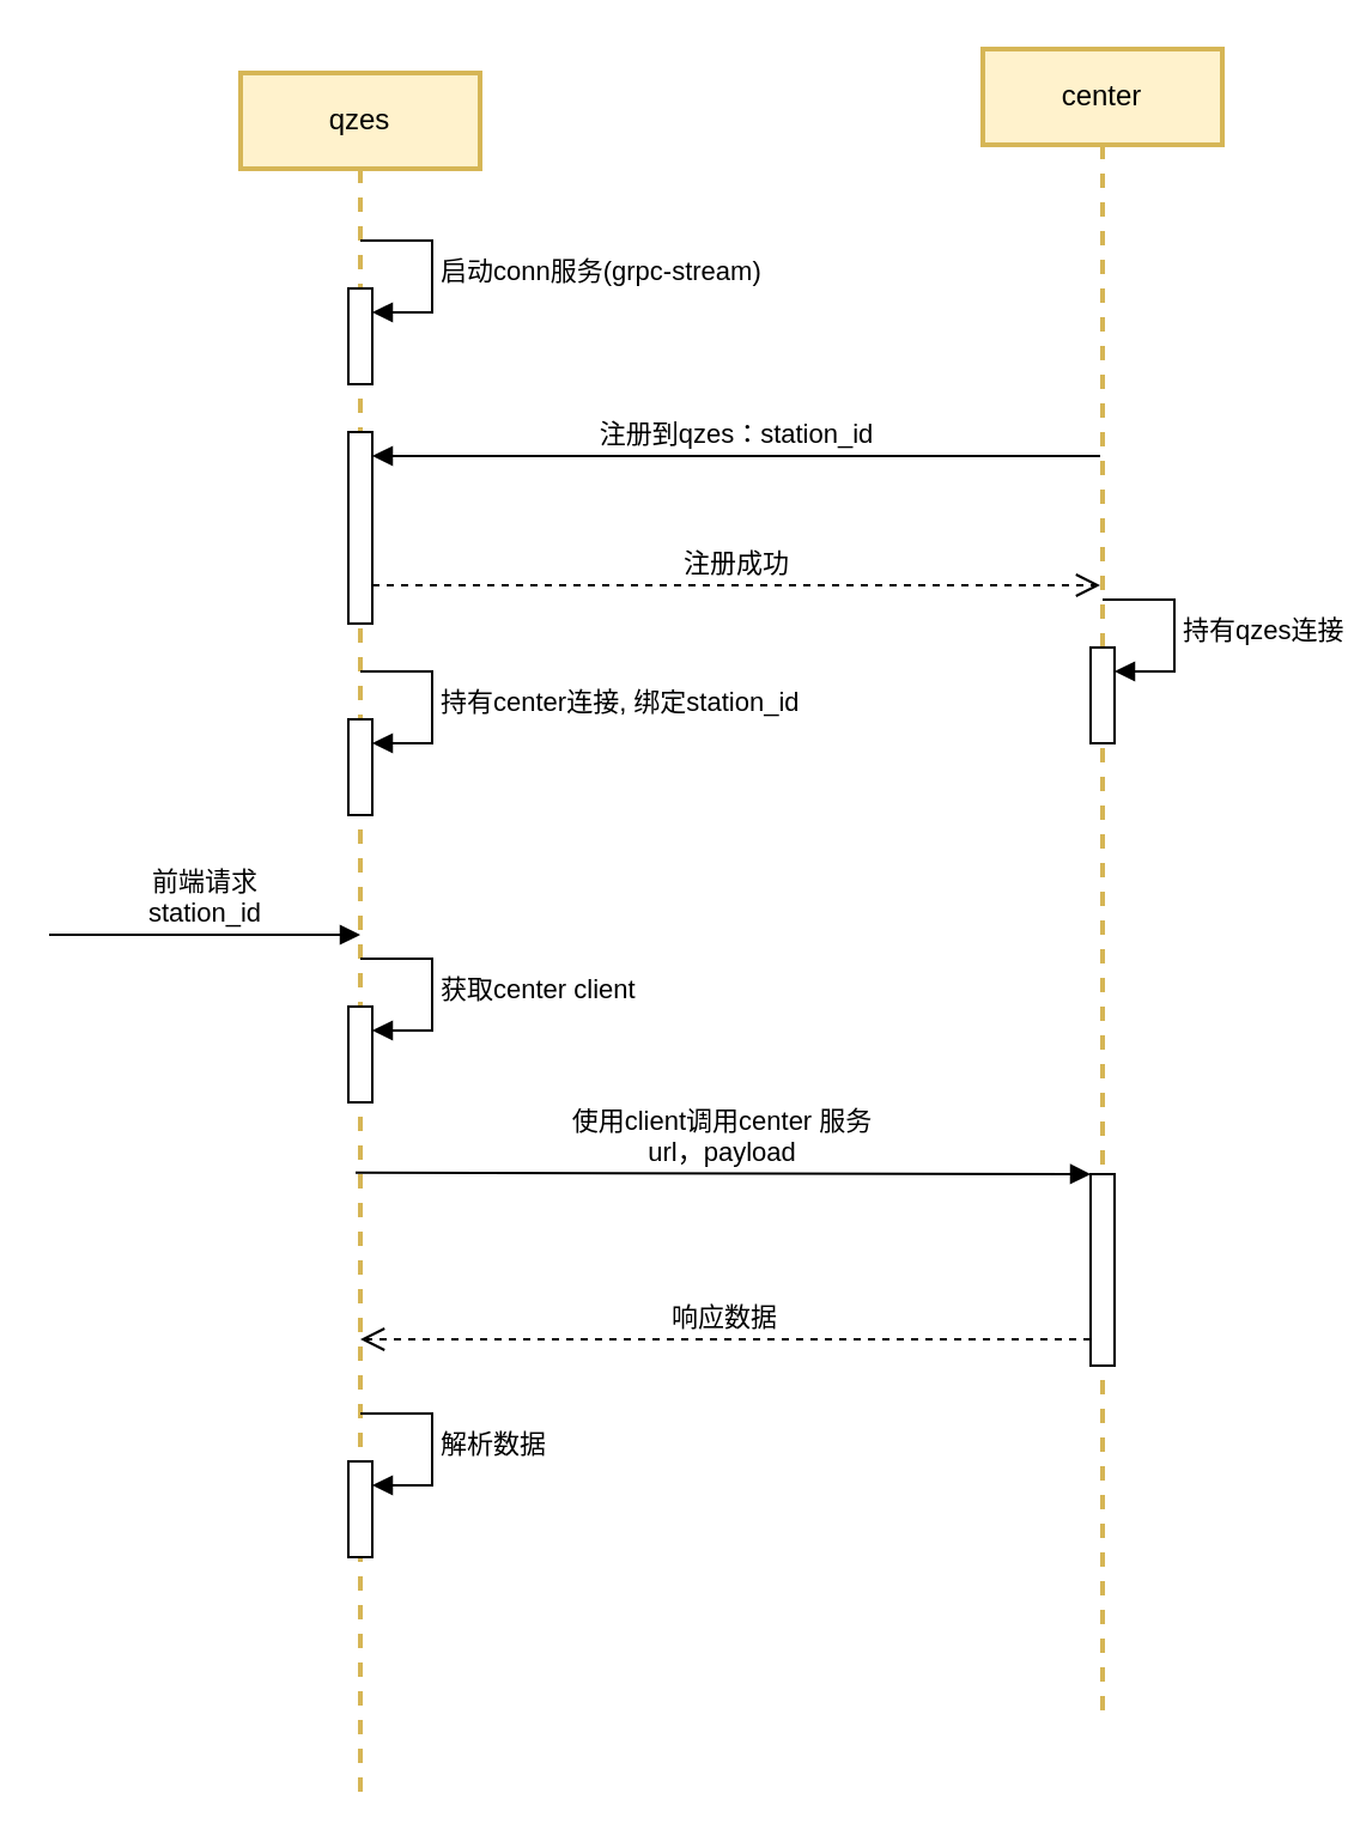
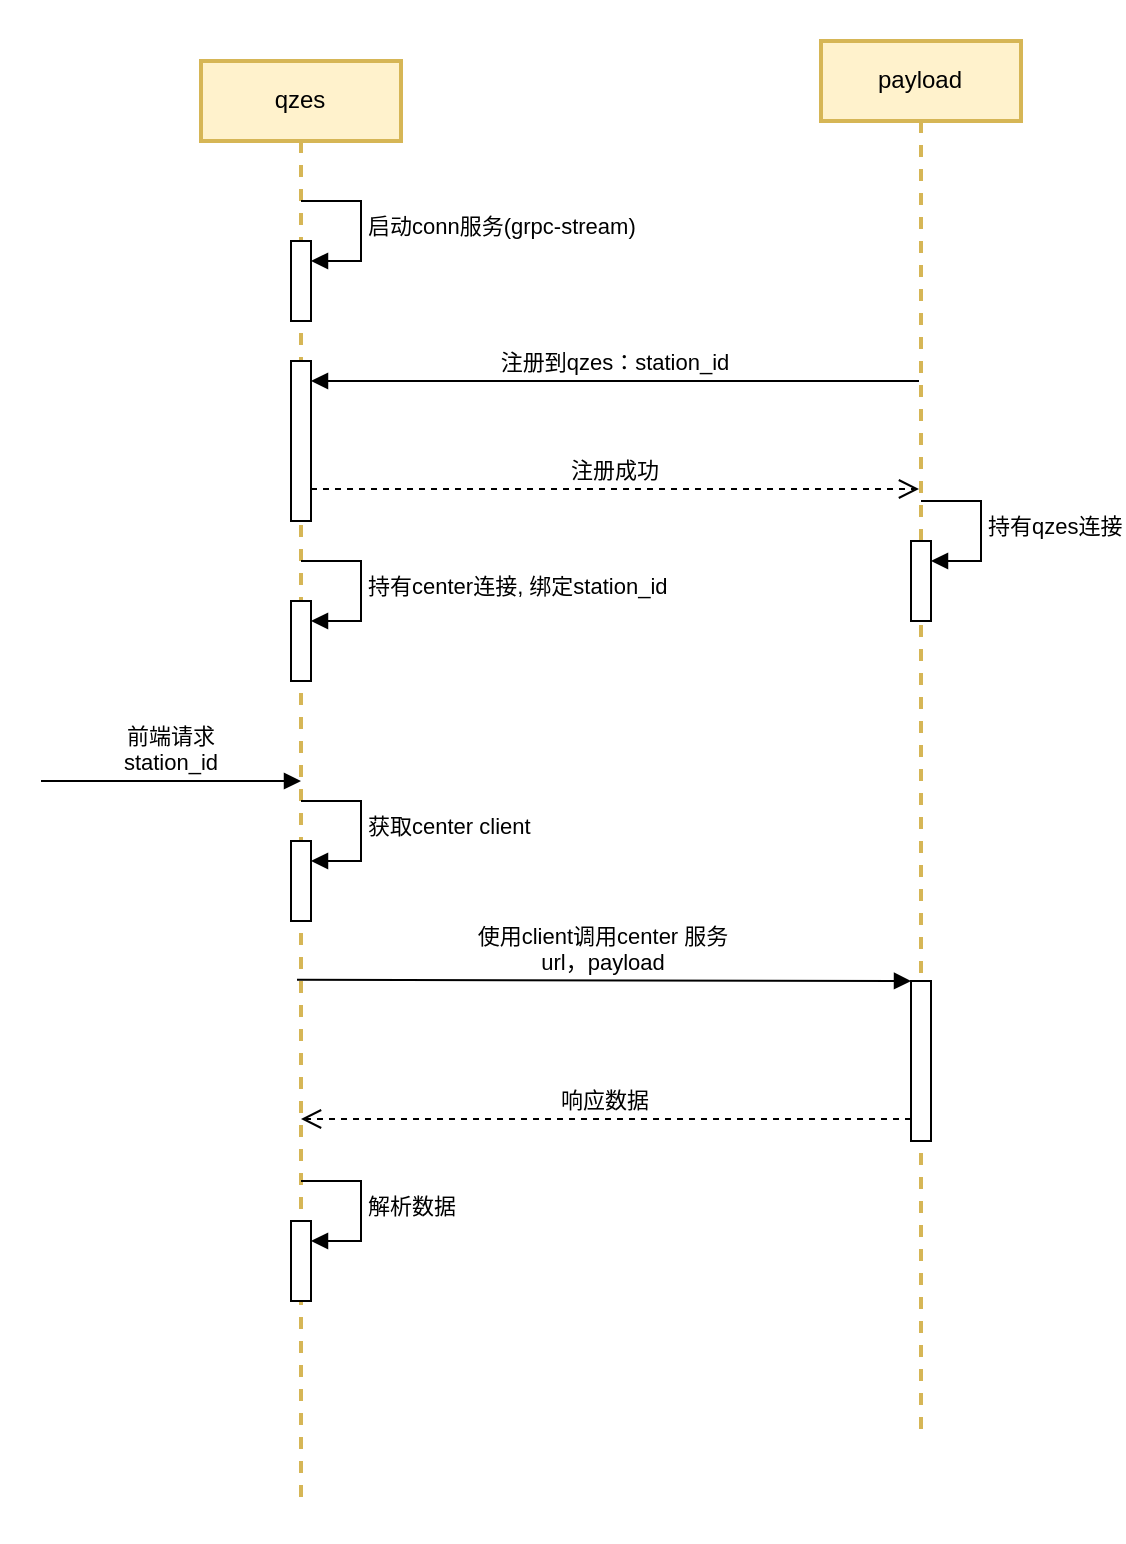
- <mxCell id="12" value="center" style="shape=umlLifeline;perimeter=lifelinePerimeter;whiteSpace=wrap;html=1;container=0;dropTarget=0;collapsible=0;recursiveResize=0;outlineConnect=0;portConstraint=eastwest;newEdgeStyle={&quot;edgeStyle&quot;:&quot;elbowEdgeStyle&quot;,&quot;elbow&quot;:&quot;vertical&quot;,&quot;curved&quot;:0,&quot;rounded&quot;:0};fillColor=#fff2cc;strokeColor=#d6b656;strokeWidth=2;" parent="1" vertex="1"><mxGeometry x="410" y="20" width="100" height="700" as="geometry" /></mxCell>
+ <mxCell id="12" value="payload" style="shape=umlLifeline;perimeter=lifelinePerimeter;whiteSpace=wrap;html=1;container=0;dropTarget=0;collapsible=0;recursiveResize=0;outlineConnect=0;portConstraint=eastwest;newEdgeStyle={&quot;edgeStyle&quot;:&quot;elbowEdgeStyle&quot;,&quot;elbow&quot;:&quot;vertical&quot;,&quot;curved&quot;:0,&quot;rounded&quot;:0};fillColor=#fff2cc;strokeColor=#d6b656;strokeWidth=2;" parent="1" vertex="1"><mxGeometry x="410" y="20" width="100" height="700" as="geometry" /></mxCell>
